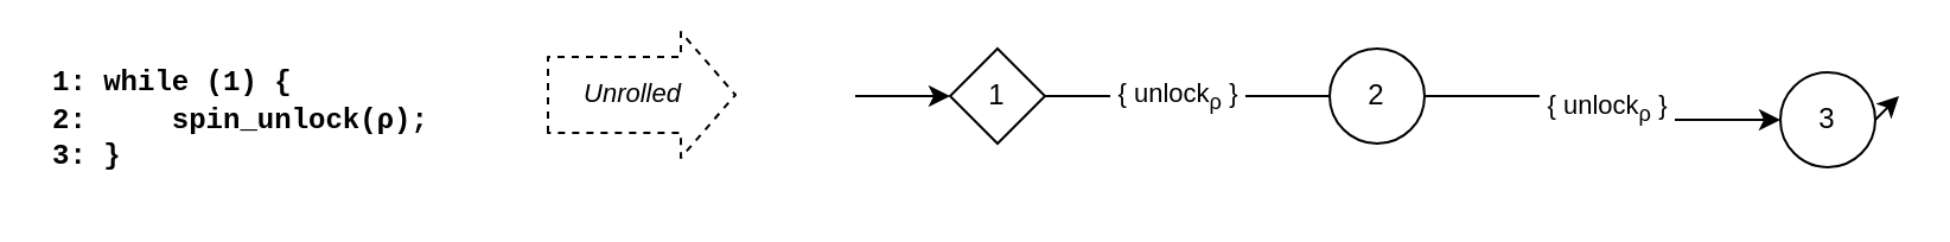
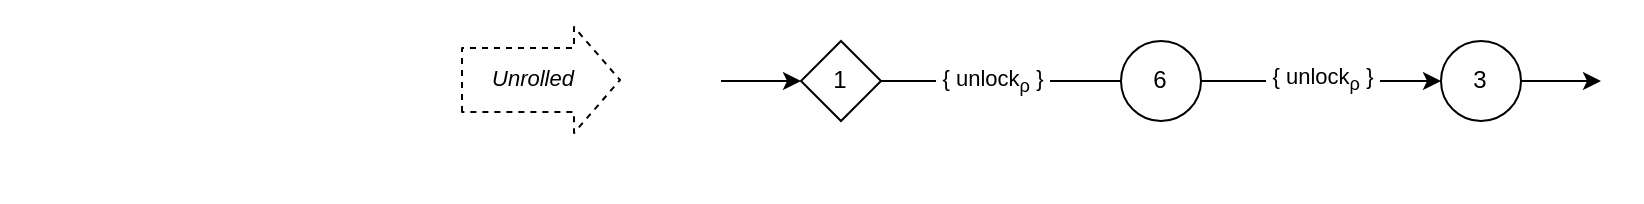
- <mxCell id="8" value="2" style="ellipse;whiteSpace=wrap;html=1;aspect=fixed;" parent="1" vertex="1"><mxGeometry x="560" y="20" width="40" height="40" as="geometry" /></mxCell>
+ <mxCell id="8" value="6" style="ellipse;whiteSpace=wrap;html=1;aspect=fixed;" parent="1" vertex="1"><mxGeometry x="560" y="20" width="40" height="40" as="geometry" /></mxCell>
- <mxCell id="5" value="&lt;font face=&quot;Courier New&quot;&gt;&lt;b&gt;1: while (1) {&lt;br&gt;2:&amp;nbsp; &amp;nbsp; &amp;nbsp;spin_unlock(ρ);&lt;br&gt;&lt;/b&gt;&lt;/font&gt;&lt;div&gt;&lt;span&gt;&lt;font face=&quot;Courier New&quot;&gt;&lt;b&gt;3: }&lt;/b&gt;&lt;/font&gt;&lt;/span&gt;&lt;/div&gt;" style="text;html=1;strokeColor=none;fillColor=none;align=left;verticalAlign=middle;whiteSpace=wrap;rounded=0;" parent="1" vertex="1"><mxGeometry x="20" y="20" width="170" height="60" as="geometry" /></mxCell>
- <mxCell id="9" value="3" style="ellipse;whiteSpace=wrap;html=1;aspect=fixed;" parent="1" vertex="1"><mxGeometry x="750" y="30" width="40" height="40" as="geometry" /></mxCell>
+ <mxCell id="9" value="3" style="ellipse;whiteSpace=wrap;html=1;aspect=fixed;" parent="1" vertex="1"><mxGeometry x="720" y="20" width="40" height="40" as="geometry" /></mxCell>
